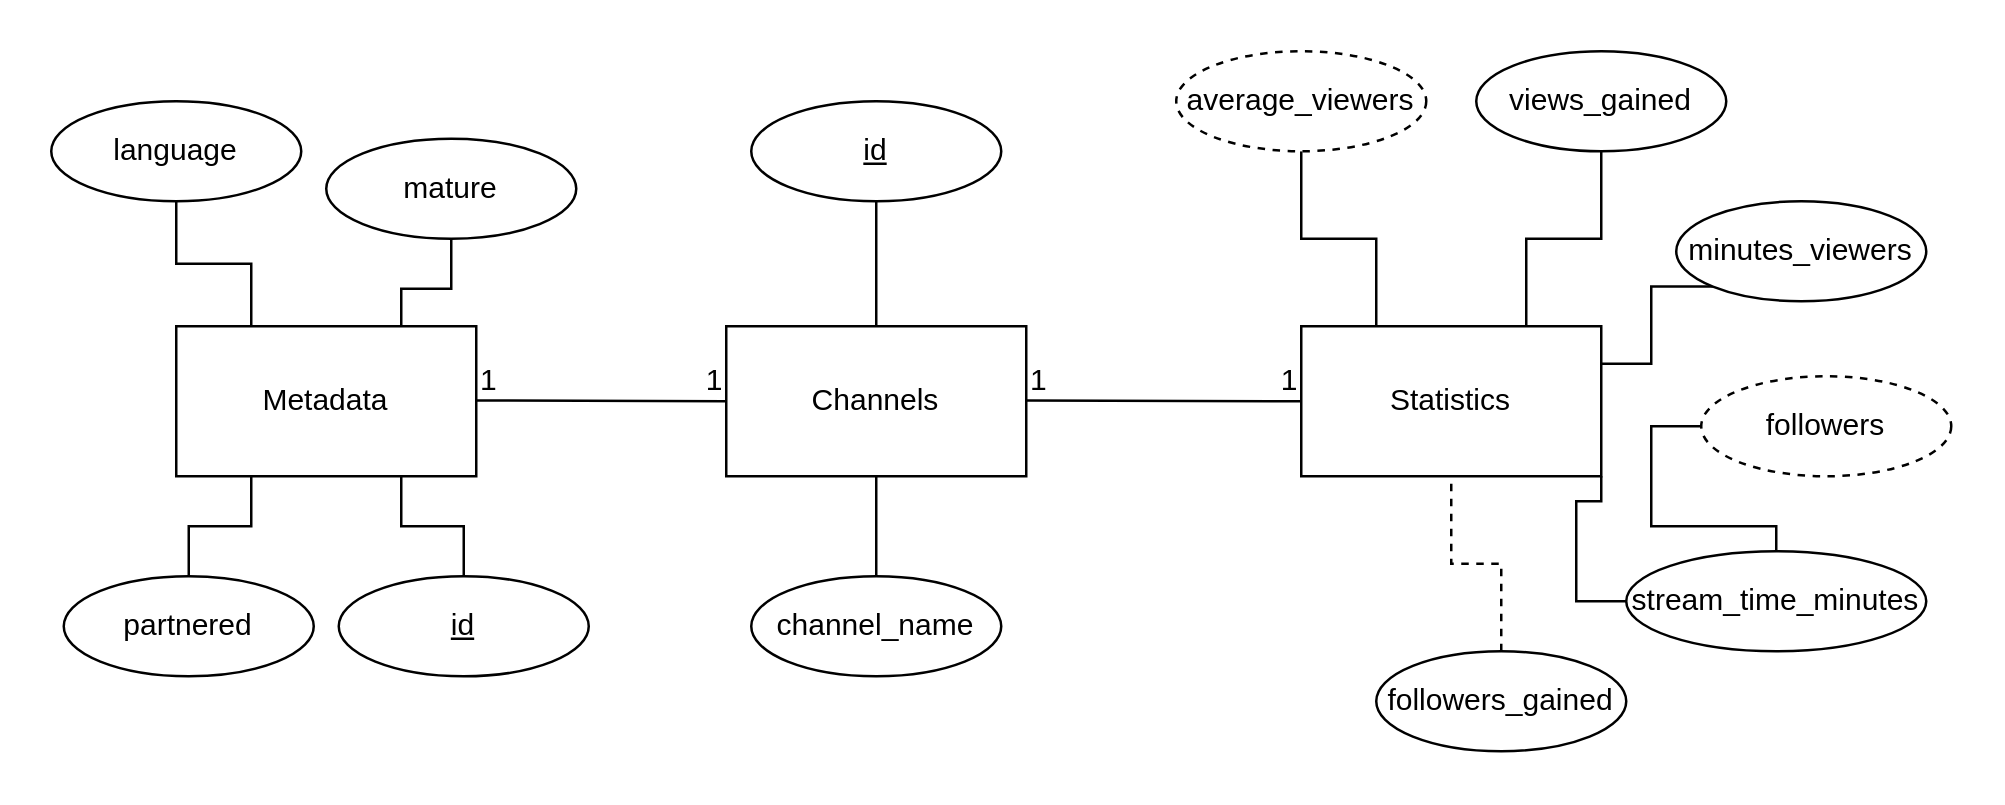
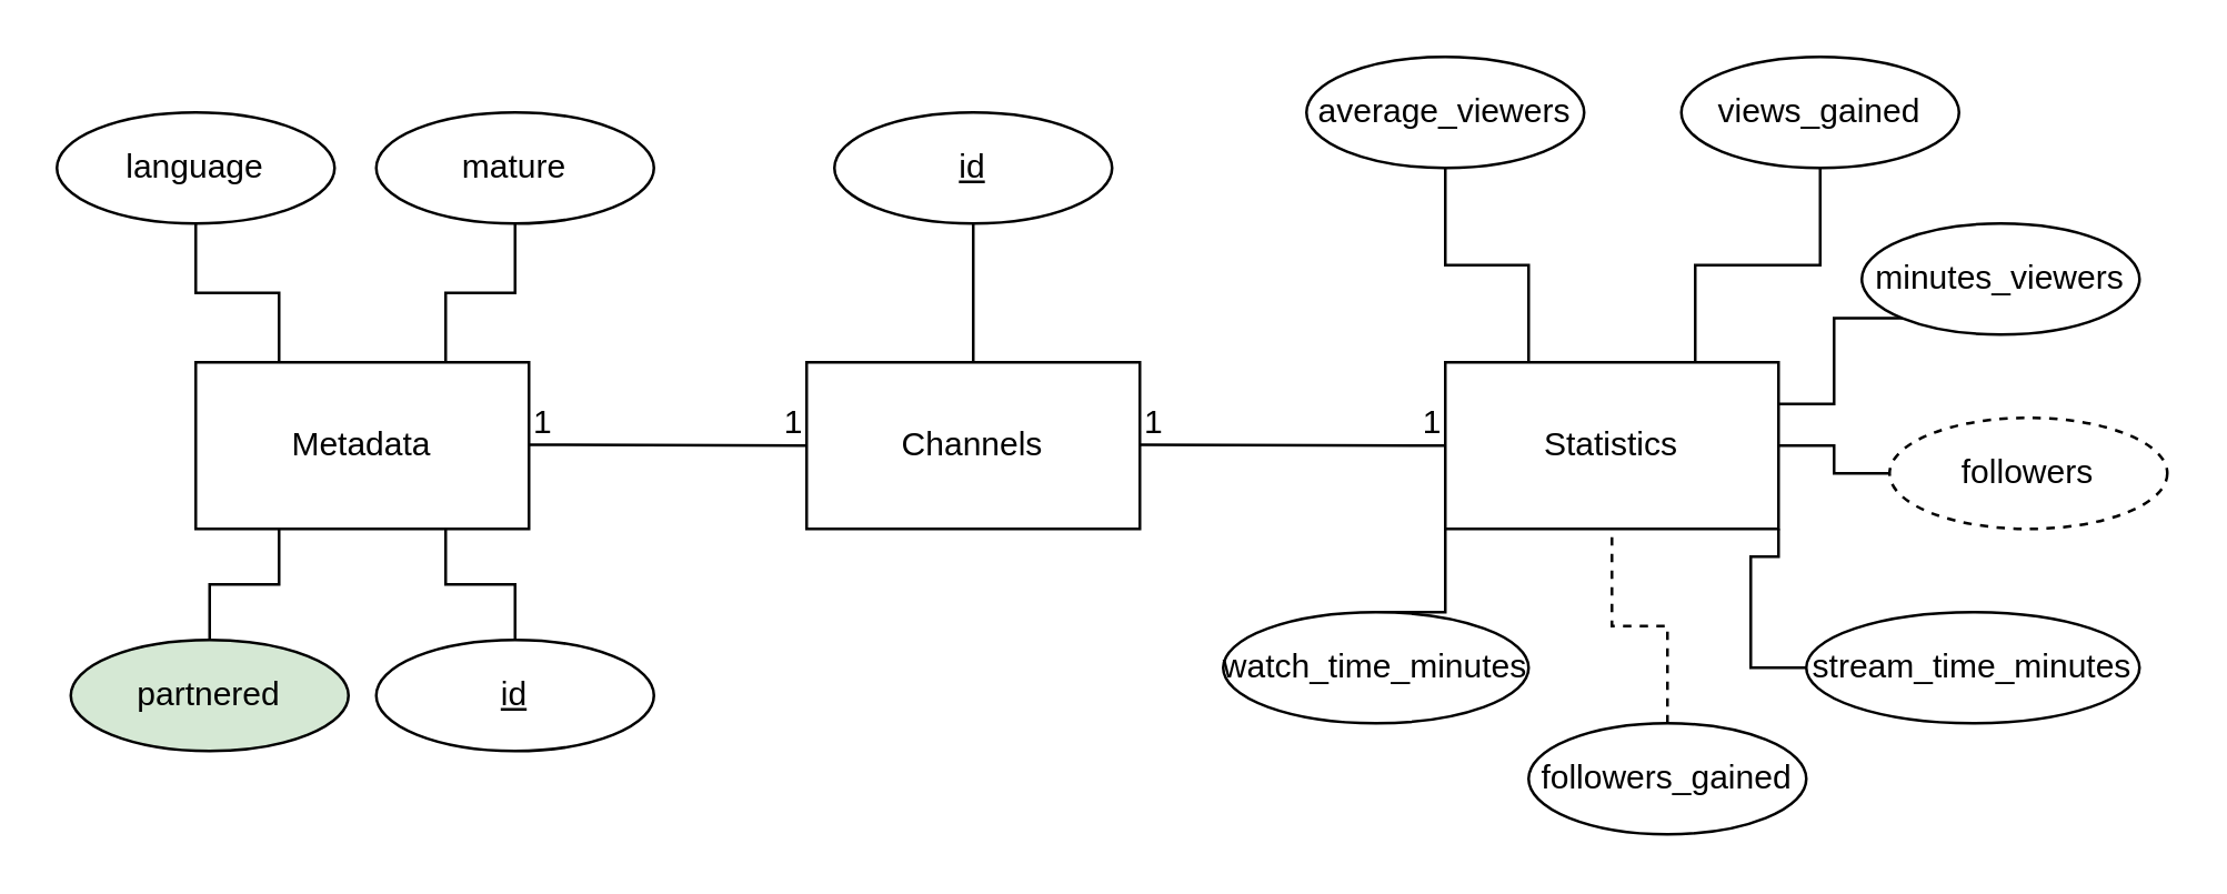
- <mxCell id="24" value="average_viewers" style="ellipse;whiteSpace=wrap;html=1;align=center;dashed=1;" vertex="1" parent="1"><mxGeometry x="470" y="20" width="100" height="40" as="geometry" /></mxCell>
+ <mxCell id="24" value="average_viewers" style="ellipse;whiteSpace=wrap;html=1;align=center;" vertex="1" parent="1"><mxGeometry x="470" y="20" width="100" height="40" as="geometry" /></mxCell>
- <mxCell id="26" value="views_gained" style="ellipse;whiteSpace=wrap;html=1;align=center;" vertex="1" parent="1"><mxGeometry x="590" y="20" width="100" height="40" as="geometry" /></mxCell>
+ <mxCell id="26" value="views_gained" style="ellipse;whiteSpace=wrap;html=1;align=center;" vertex="1" parent="1"><mxGeometry x="605" y="20" width="100" height="40" as="geometry" /></mxCell>
- <mxCell id="14" value="mature" style="ellipse;whiteSpace=wrap;html=1;align=center;" vertex="1" parent="1"><mxGeometry x="130" y="55" width="100" height="40" as="geometry" /></mxCell>
+ <mxCell id="14" value="mature" style="ellipse;whiteSpace=wrap;html=1;align=center;" vertex="1" parent="1"><mxGeometry x="135" y="40" width="100" height="40" as="geometry" /></mxCell>
- <mxCell id="7" style="edgeStyle=orthogonalEdgeStyle;rounded=0;orthogonalLoop=1;jettySize=auto;html=1;exitX=0.5;exitY=0;exitDx=0;exitDy=0;entryX=0.5;entryY=1;entryDx=0;entryDy=0;endArrow=none;endFill=0;" edge="1" parent="1" source="8" target="2"><mxGeometry relative="1" as="geometry" /></mxCell>
- <mxCell id="27" style="edgeStyle=orthogonalEdgeStyle;rounded=0;orthogonalLoop=1;jettySize=auto;html=1;exitX=0;exitY=0.5;exitDx=0;exitDy=0;endArrow=none;endFill=0;" edge="1" parent="1" source="28" target="20"><mxGeometry relative="1" as="geometry" /></mxCell>
+ <mxCell id="27" style="edgeStyle=orthogonalEdgeStyle;rounded=0;orthogonalLoop=1;jettySize=auto;html=1;exitX=0;exitY=0.5;exitDx=0;exitDy=0;endArrow=none;endFill=0;" edge="1" parent="1" source="28" target="4"><mxGeometry relative="1" as="geometry" /></mxCell>
+ <mxCell id="17" style="edgeStyle=orthogonalEdgeStyle;rounded=0;orthogonalLoop=1;jettySize=auto;html=1;exitX=0.5;exitY=0;exitDx=0;exitDy=0;entryX=0;entryY=1;entryDx=0;entryDy=0;endArrow=none;endFill=0;" edge="1" parent="1" source="18" target="4"><mxGeometry relative="1" as="geometry" /></mxCell>
+ <mxCell id="18" value="watch_time_minutes" style="ellipse;whiteSpace=wrap;html=1;align=center;" vertex="1" parent="1"><mxGeometry x="440" y="220" width="110" height="40" as="geometry" /></mxCell>
- <mxCell id="12" value="partnered" style="ellipse;whiteSpace=wrap;html=1;align=center;" vertex="1" parent="1"><mxGeometry x="25" y="230" width="100" height="40" as="geometry" /></mxCell>
+ <mxCell id="12" value="partnered" style="ellipse;whiteSpace=wrap;html=1;align=center;fillColor=#d5e8d4;" vertex="1" parent="1"><mxGeometry x="25" y="230" width="100" height="40" as="geometry" /></mxCell>
- <mxCell id="8" value="&lt;div&gt;channel_name&lt;/div&gt;" style="ellipse;whiteSpace=wrap;html=1;align=center;" vertex="1" parent="1"><mxGeometry x="300" y="230" width="100" height="40" as="geometry" /></mxCell>
